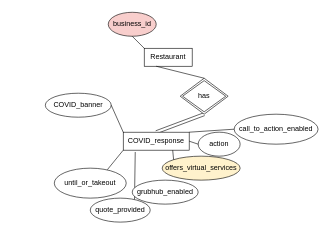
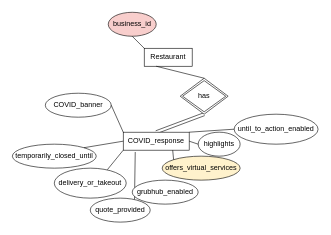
- <mxCell id="20" value="call_to_action_enabled" style="ellipse;whiteSpace=wrap;html=1;" vertex="1" parent="1"><mxGeometry x="390" y="190" width="140" height="50" as="geometry" /></mxCell>
+ <mxCell id="20" value="until_to_action_enabled" style="ellipse;whiteSpace=wrap;html=1;" vertex="1" parent="1"><mxGeometry x="390" y="190" width="140" height="50" as="geometry" /></mxCell>
+ <mxCell id="15" value="" style="endArrow=none;html=1;rounded=0;exitX=0;exitY=0.5;exitDx=0;exitDy=0;entryX=1;entryY=0;entryDx=0;entryDy=0;" parent="1" target="14" edge="1" source="8"><mxGeometry width="50" height="50" relative="1" as="geometry"><mxPoint x="155" y="210" as="sourcePoint" /><mxPoint x="200" y="280" as="targetPoint" /></mxGeometry></mxCell>
- <mxCell id="18" value="action" style="ellipse;whiteSpace=wrap;html=1;" vertex="1" parent="1"><mxGeometry x="330" y="220" width="70" height="40" as="geometry" /></mxCell>
+ <mxCell id="18" value="highlights" style="ellipse;whiteSpace=wrap;html=1;" vertex="1" parent="1"><mxGeometry x="330" y="220" width="70" height="40" as="geometry" /></mxCell>
+ <mxCell id="14" value="temporarily_closed_until" style="ellipse;whiteSpace=wrap;html=1;" parent="1" vertex="1"><mxGeometry x="20" y="240" width="140" height="40" as="geometry" /></mxCell>
- <mxCell id="9" value="until_or_takeout" style="ellipse;whiteSpace=wrap;html=1;" parent="1" vertex="1"><mxGeometry x="90" y="280" width="120" height="50" as="geometry" /></mxCell>
+ <mxCell id="9" value="delivery_or_takeout" style="ellipse;whiteSpace=wrap;html=1;" parent="1" vertex="1"><mxGeometry x="90" y="280" width="120" height="50" as="geometry" /></mxCell>
